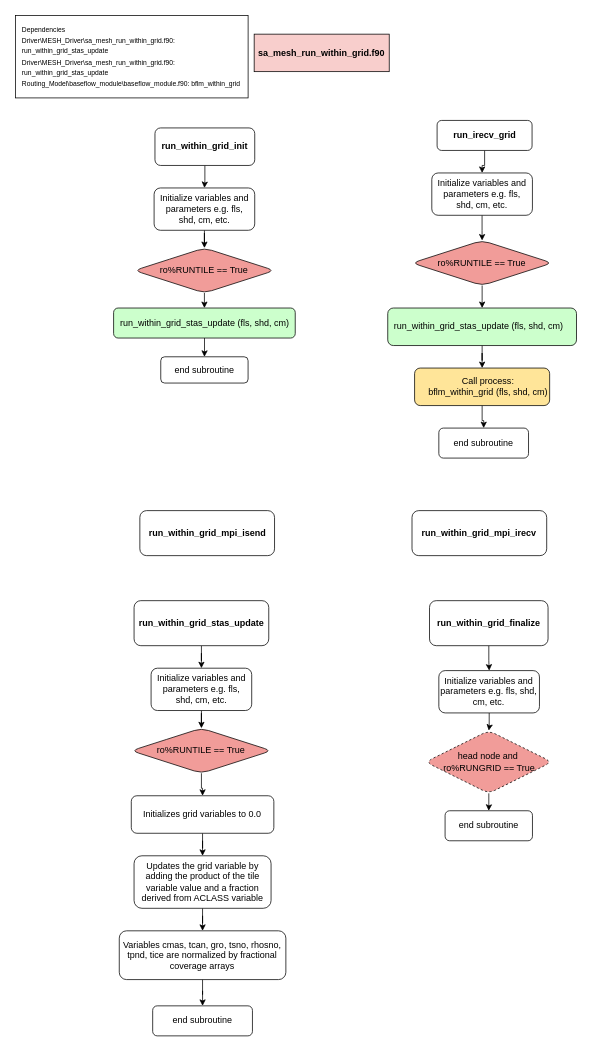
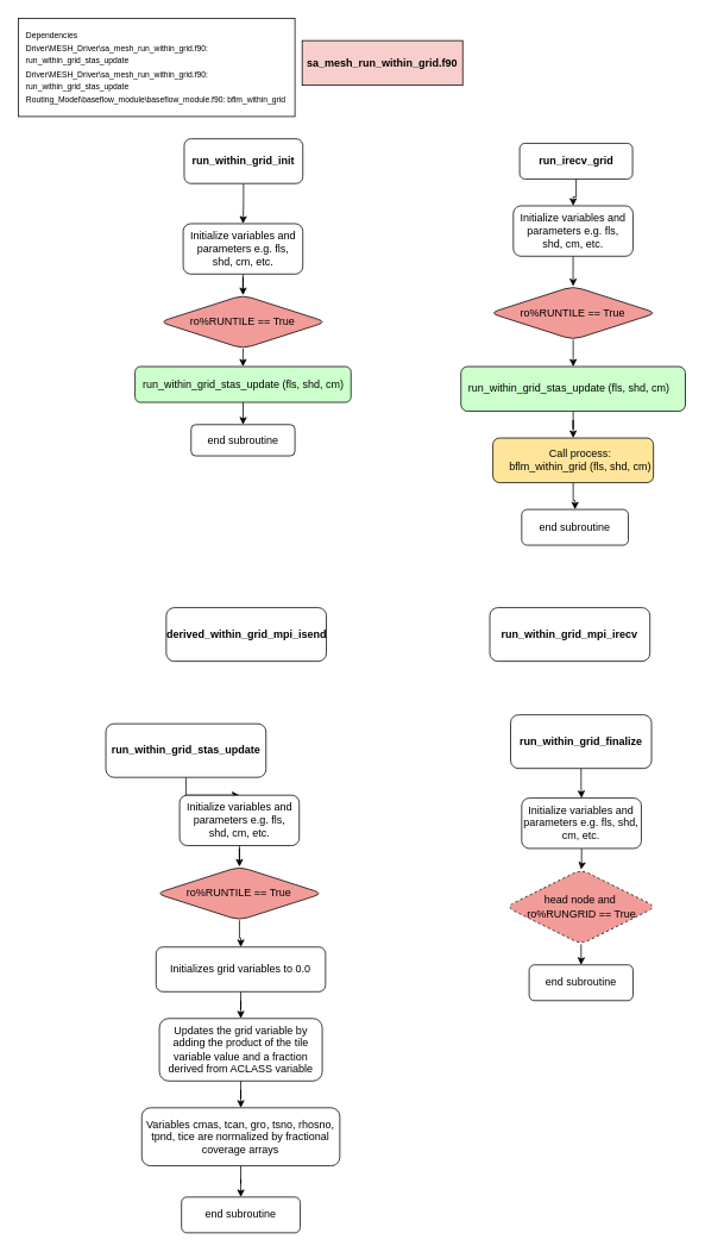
- <mxCell id="4" value="&lt;b&gt;run_within_grid_init&lt;/b&gt;" style="rounded=1;whiteSpace=wrap;html=1;" parent="1" vertex="1"><mxGeometry x="205.88" y="170" width="132.96" height="50" as="geometry" /></mxCell>
+ <mxCell id="4" value="&lt;b&gt;run_within_grid_init&lt;/b&gt;" style="rounded=1;whiteSpace=wrap;html=1;" parent="1" vertex="1"><mxGeometry x="205.88" y="155" width="132.96" height="50" as="geometry" /></mxCell>
- <mxCell id="39" value="&lt;b&gt;run_within_grid_mpi_isend&lt;/b&gt;" style="rounded=1;whiteSpace=wrap;html=1;" vertex="1" parent="1"><mxGeometry x="185.73" y="680" width="179.5" height="60" as="geometry" /></mxCell>
+ <mxCell id="39" value="&lt;b&gt;derived_within_grid_mpi_isend&lt;/b&gt;" style="rounded=1;whiteSpace=wrap;html=1;" vertex="1" parent="1"><mxGeometry x="185.73" y="680" width="179.5" height="60" as="geometry" /></mxCell>
- <mxCell id="14" value="&lt;b&gt;run_within_grid_stas_update&lt;/b&gt;" style="rounded=1;whiteSpace=wrap;html=1;" parent="1" vertex="1"><mxGeometry x="178.02" y="800" width="179.5" height="60" as="geometry" /></mxCell>
+ <mxCell id="14" value="&lt;b&gt;run_within_grid_stas_update&lt;/b&gt;" style="rounded=1;whiteSpace=wrap;html=1;" parent="1" vertex="1"><mxGeometry x="118.02" y="810" width="179.5" height="60" as="geometry" /></mxCell>
